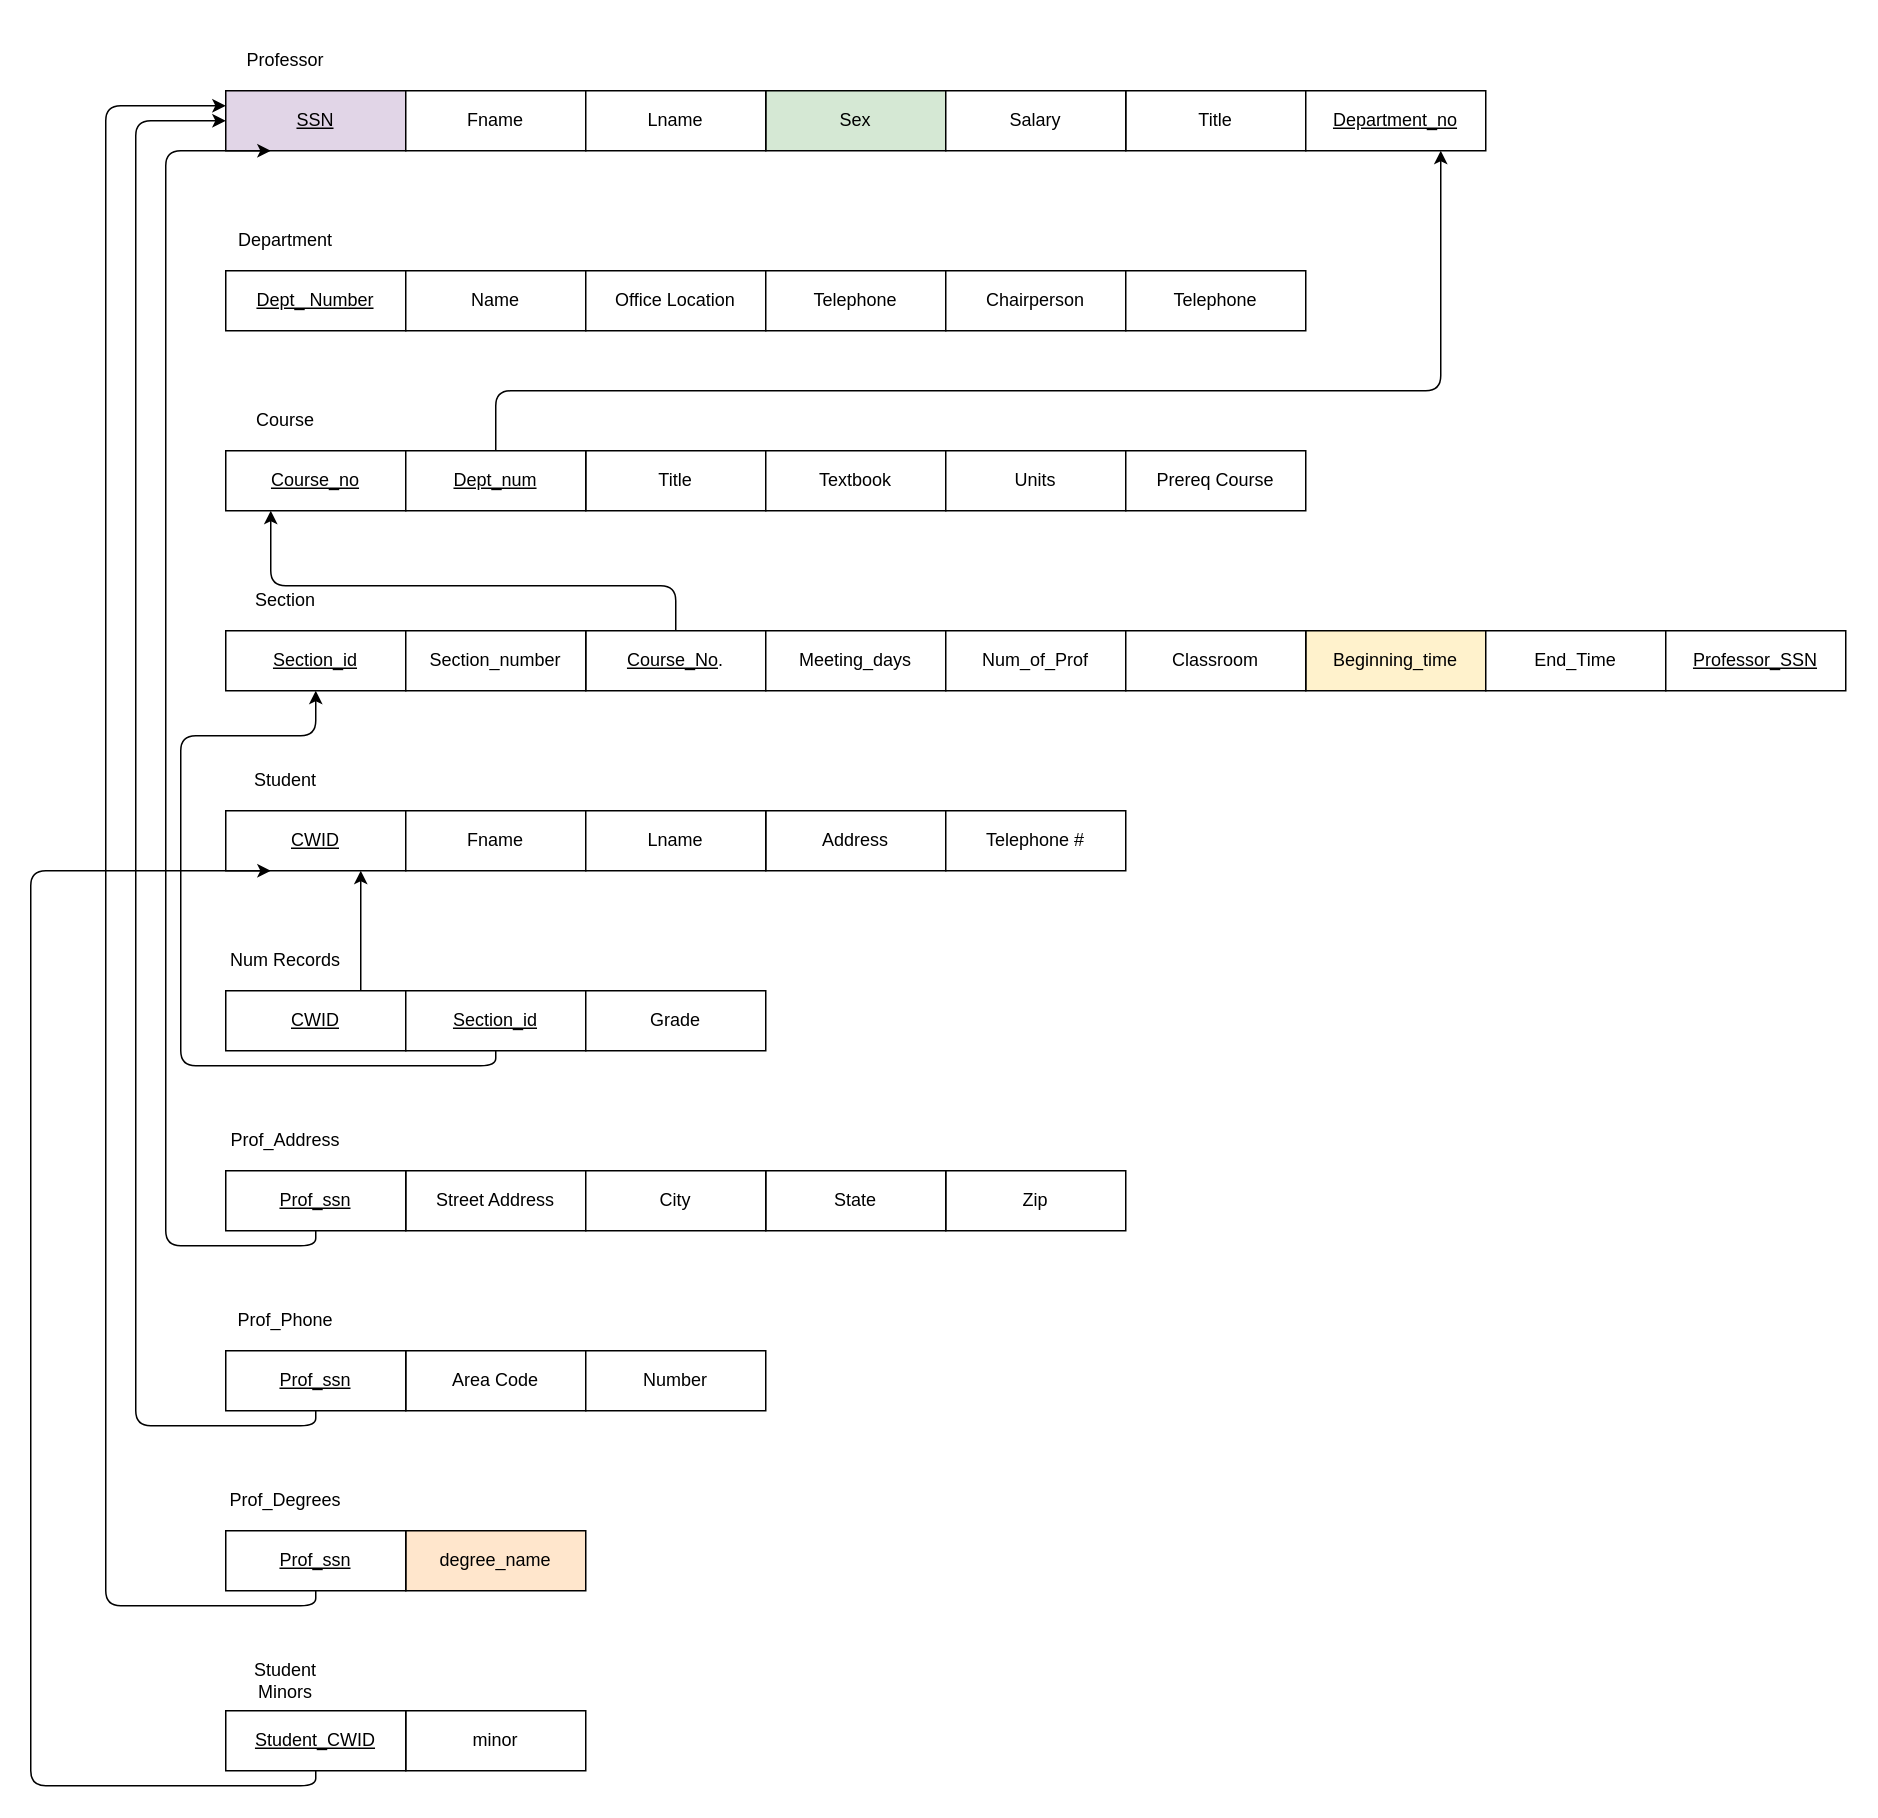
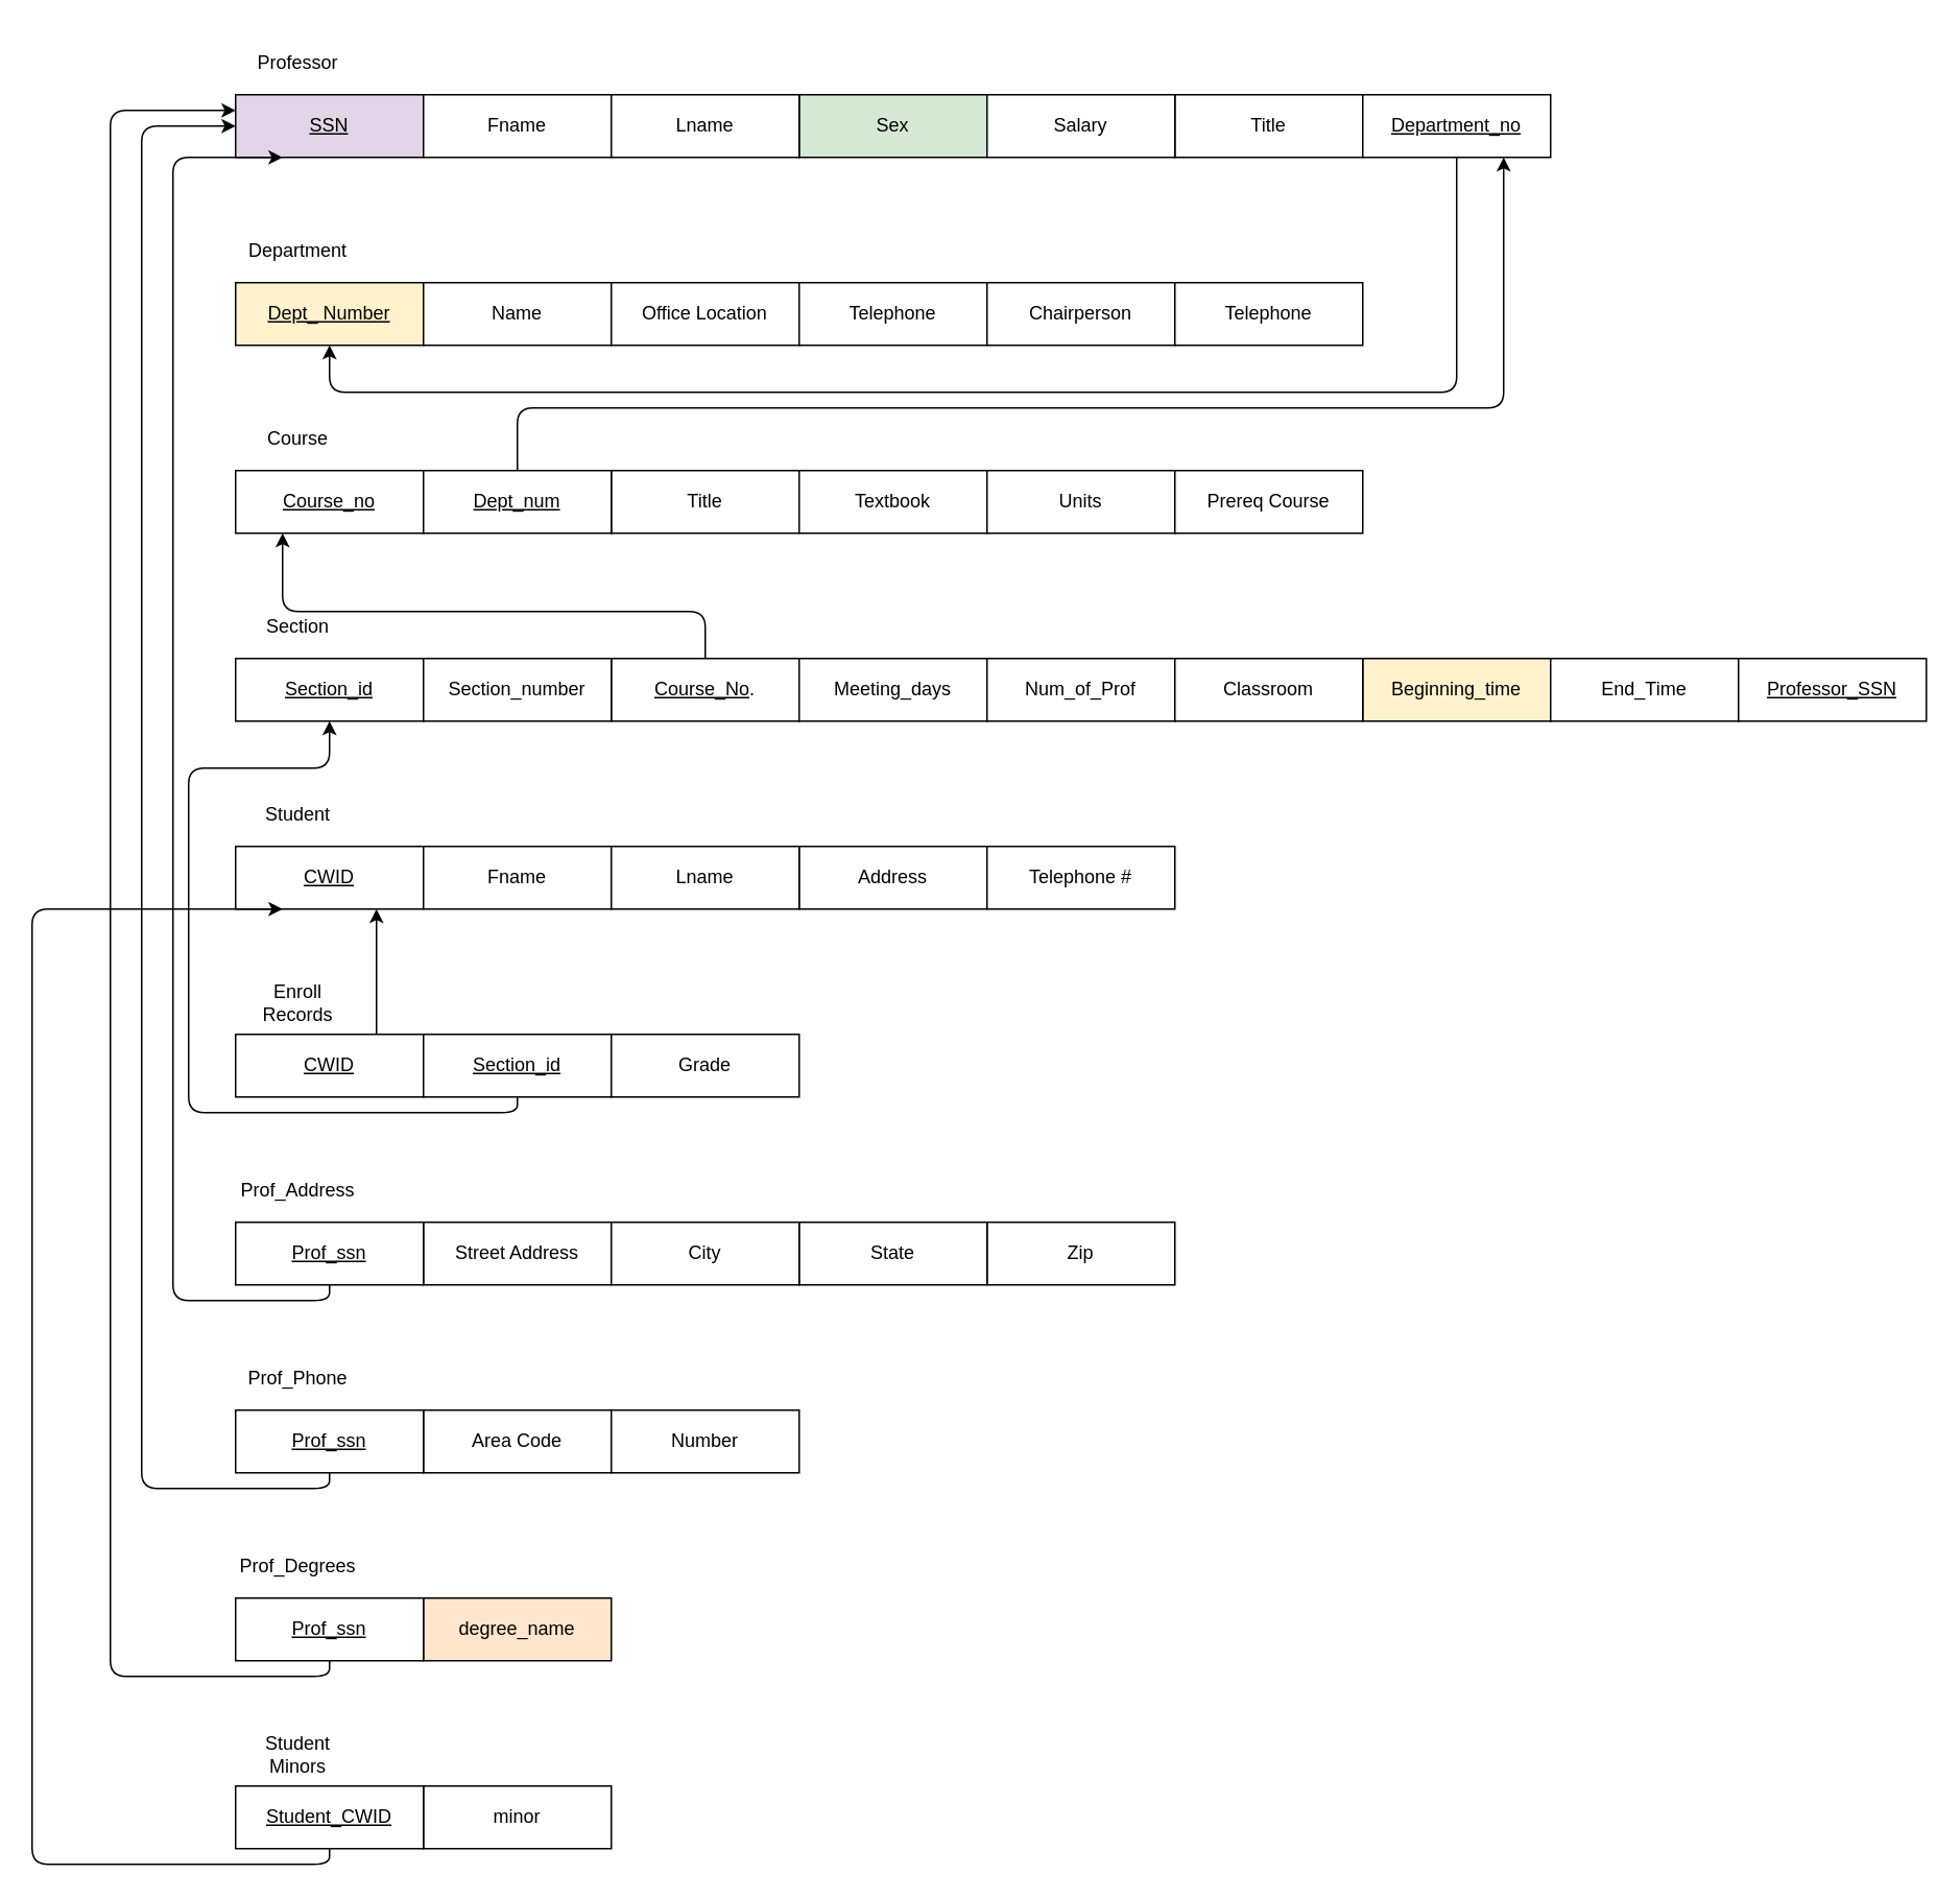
- <mxCell id="6" value="&lt;u&gt;Dept_ Number&lt;/u&gt;" style="rounded=0;whiteSpace=wrap;html=1;" parent="1" vertex="1"><mxGeometry x="150" y="180" width="120" height="40" as="geometry" /></mxCell>
+ <mxCell id="6" value="&lt;u&gt;Dept_ Number&lt;/u&gt;" style="rounded=0;whiteSpace=wrap;html=1;fillColor=#fff2cc;" parent="1" vertex="1"><mxGeometry x="150" y="180" width="120" height="40" as="geometry" /></mxCell>
+ <mxCell id="44" style="edgeStyle=orthogonalEdgeStyle;html=1;exitX=0.5;exitY=1;exitDx=0;exitDy=0;entryX=0.5;entryY=1;entryDx=0;entryDy=0;" parent="1" source="45" target="6" edge="1"><mxGeometry relative="1" as="geometry"><Array as="points"><mxPoint x="930" y="250" /><mxPoint x="210" y="250" /></Array></mxGeometry></mxCell>
- <mxCell id="31" value="Num Records" style="text;html=1;strokeColor=none;fillColor=none;align=center;verticalAlign=middle;whiteSpace=wrap;rounded=0;" parent="1" vertex="1"><mxGeometry x="150" y="620" width="80" height="40" as="geometry" /></mxCell>
+ <mxCell id="31" value="Enroll Records" style="text;html=1;strokeColor=none;fillColor=none;align=center;verticalAlign=middle;whiteSpace=wrap;rounded=0;" parent="1" vertex="1"><mxGeometry x="150" y="620" width="80" height="40" as="geometry" /></mxCell>
